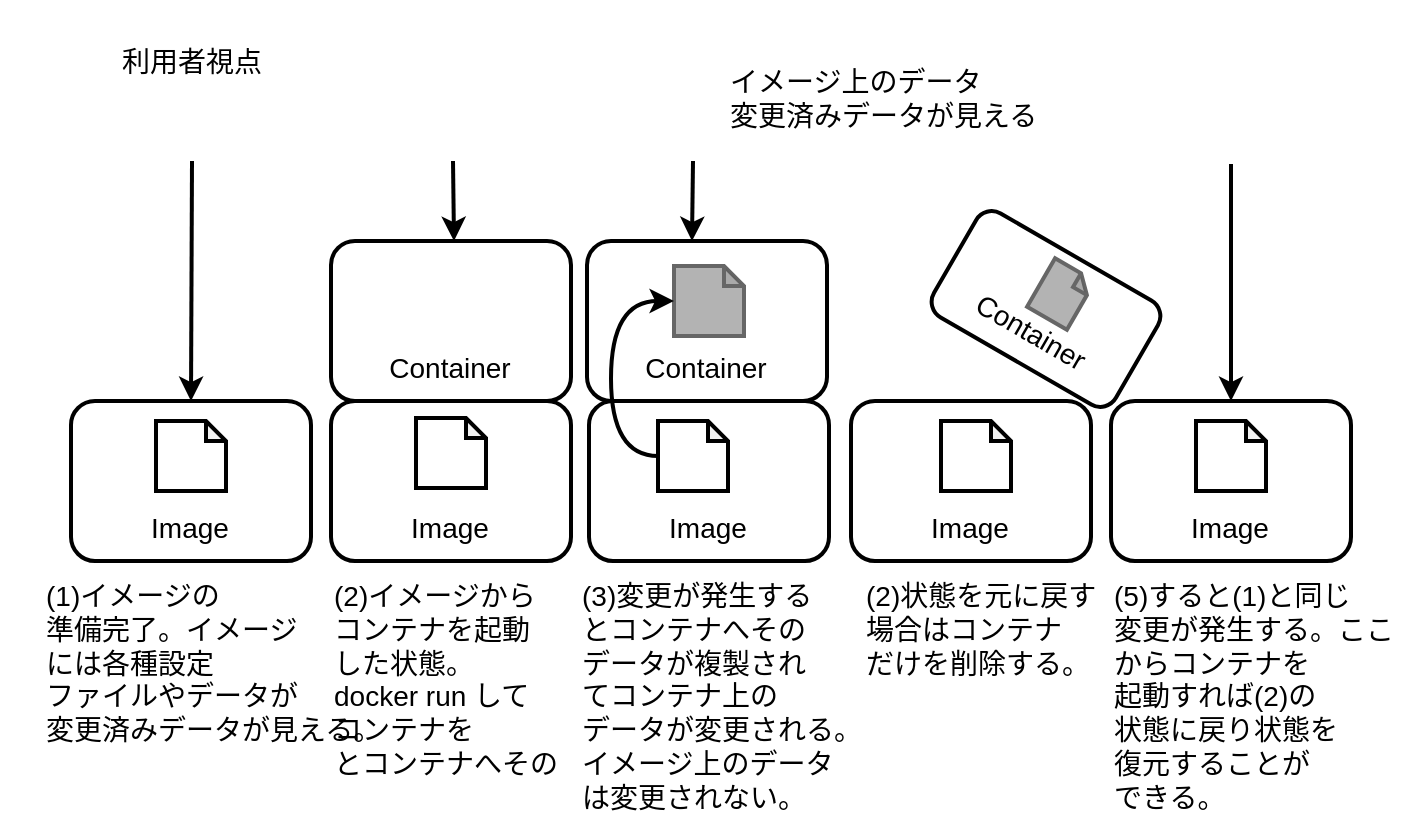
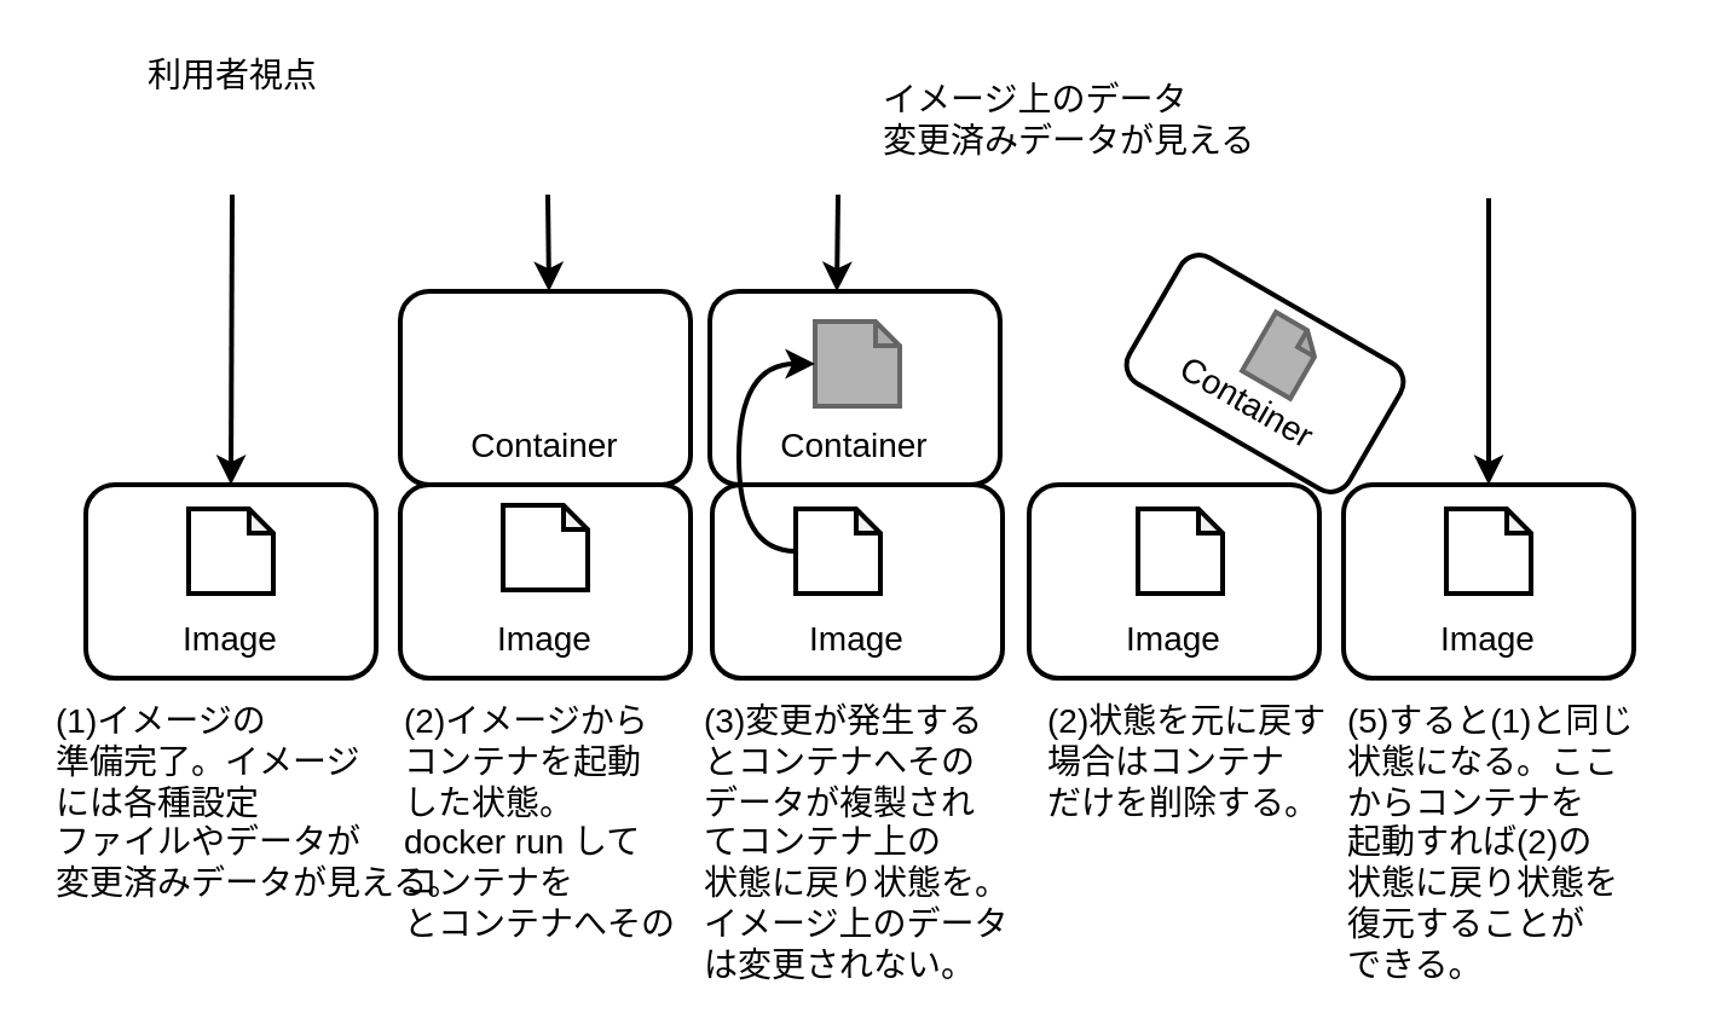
- <mxCell id="11" value="&lt;font style=&quot;font-size: 14px&quot;&gt;(3)変更が発生する&lt;br&gt;とコンテナへその&lt;br&gt;データが複製され&lt;br&gt;てコンテナ上の&lt;br&gt;データが変更される。&lt;br&gt;イメージ上のデータ&lt;br&gt;は変更されない。&lt;/font&gt;" style="text;html=1;resizable=0;points=[];autosize=1;align=left;verticalAlign=top;spacingTop=-4;" parent="1" vertex="1"><mxGeometry x="289" y="287" width="160" height="110" as="geometry" /></mxCell>
+ <mxCell id="11" value="&lt;font style=&quot;font-size: 14px&quot;&gt;(3)変更が発生する&lt;br&gt;とコンテナへその&lt;br&gt;データが複製され&lt;br&gt;てコンテナ上の&lt;br&gt;状態に戻り状態を。&lt;br&gt;イメージ上のデータ&lt;br&gt;は変更されない。&lt;/font&gt;" style="text;html=1;resizable=0;points=[];autosize=1;align=left;verticalAlign=top;spacingTop=-4;" parent="1" vertex="1"><mxGeometry x="289" y="287" width="160" height="110" as="geometry" /></mxCell>
- <mxCell id="17" value="&lt;font style=&quot;font-size: 14px&quot;&gt;(5)すると(1)と同じ&lt;br&gt;変更が発生する。ここ&lt;br&gt;からコンテナを&lt;br&gt;起動すれば(2)の&lt;br&gt;状態に戻り状態を&lt;br&gt;復元することが&lt;br&gt;できる。&lt;/font&gt;" style="text;html=1;resizable=0;points=[];autosize=1;align=left;verticalAlign=top;spacingTop=-4;" parent="1" vertex="1"><mxGeometry x="555" y="287" width="130" height="110" as="geometry" /></mxCell>
+ <mxCell id="17" value="&lt;font style=&quot;font-size: 14px&quot;&gt;(5)すると(1)と同じ&lt;br&gt;状態になる。ここ&lt;br&gt;からコンテナを&lt;br&gt;起動すれば(2)の&lt;br&gt;状態に戻り状態を&lt;br&gt;復元することが&lt;br&gt;できる。&lt;/font&gt;" style="text;html=1;resizable=0;points=[];autosize=1;align=left;verticalAlign=top;spacingTop=-4;" parent="1" vertex="1"><mxGeometry x="555" y="287" width="130" height="110" as="geometry" /></mxCell>
